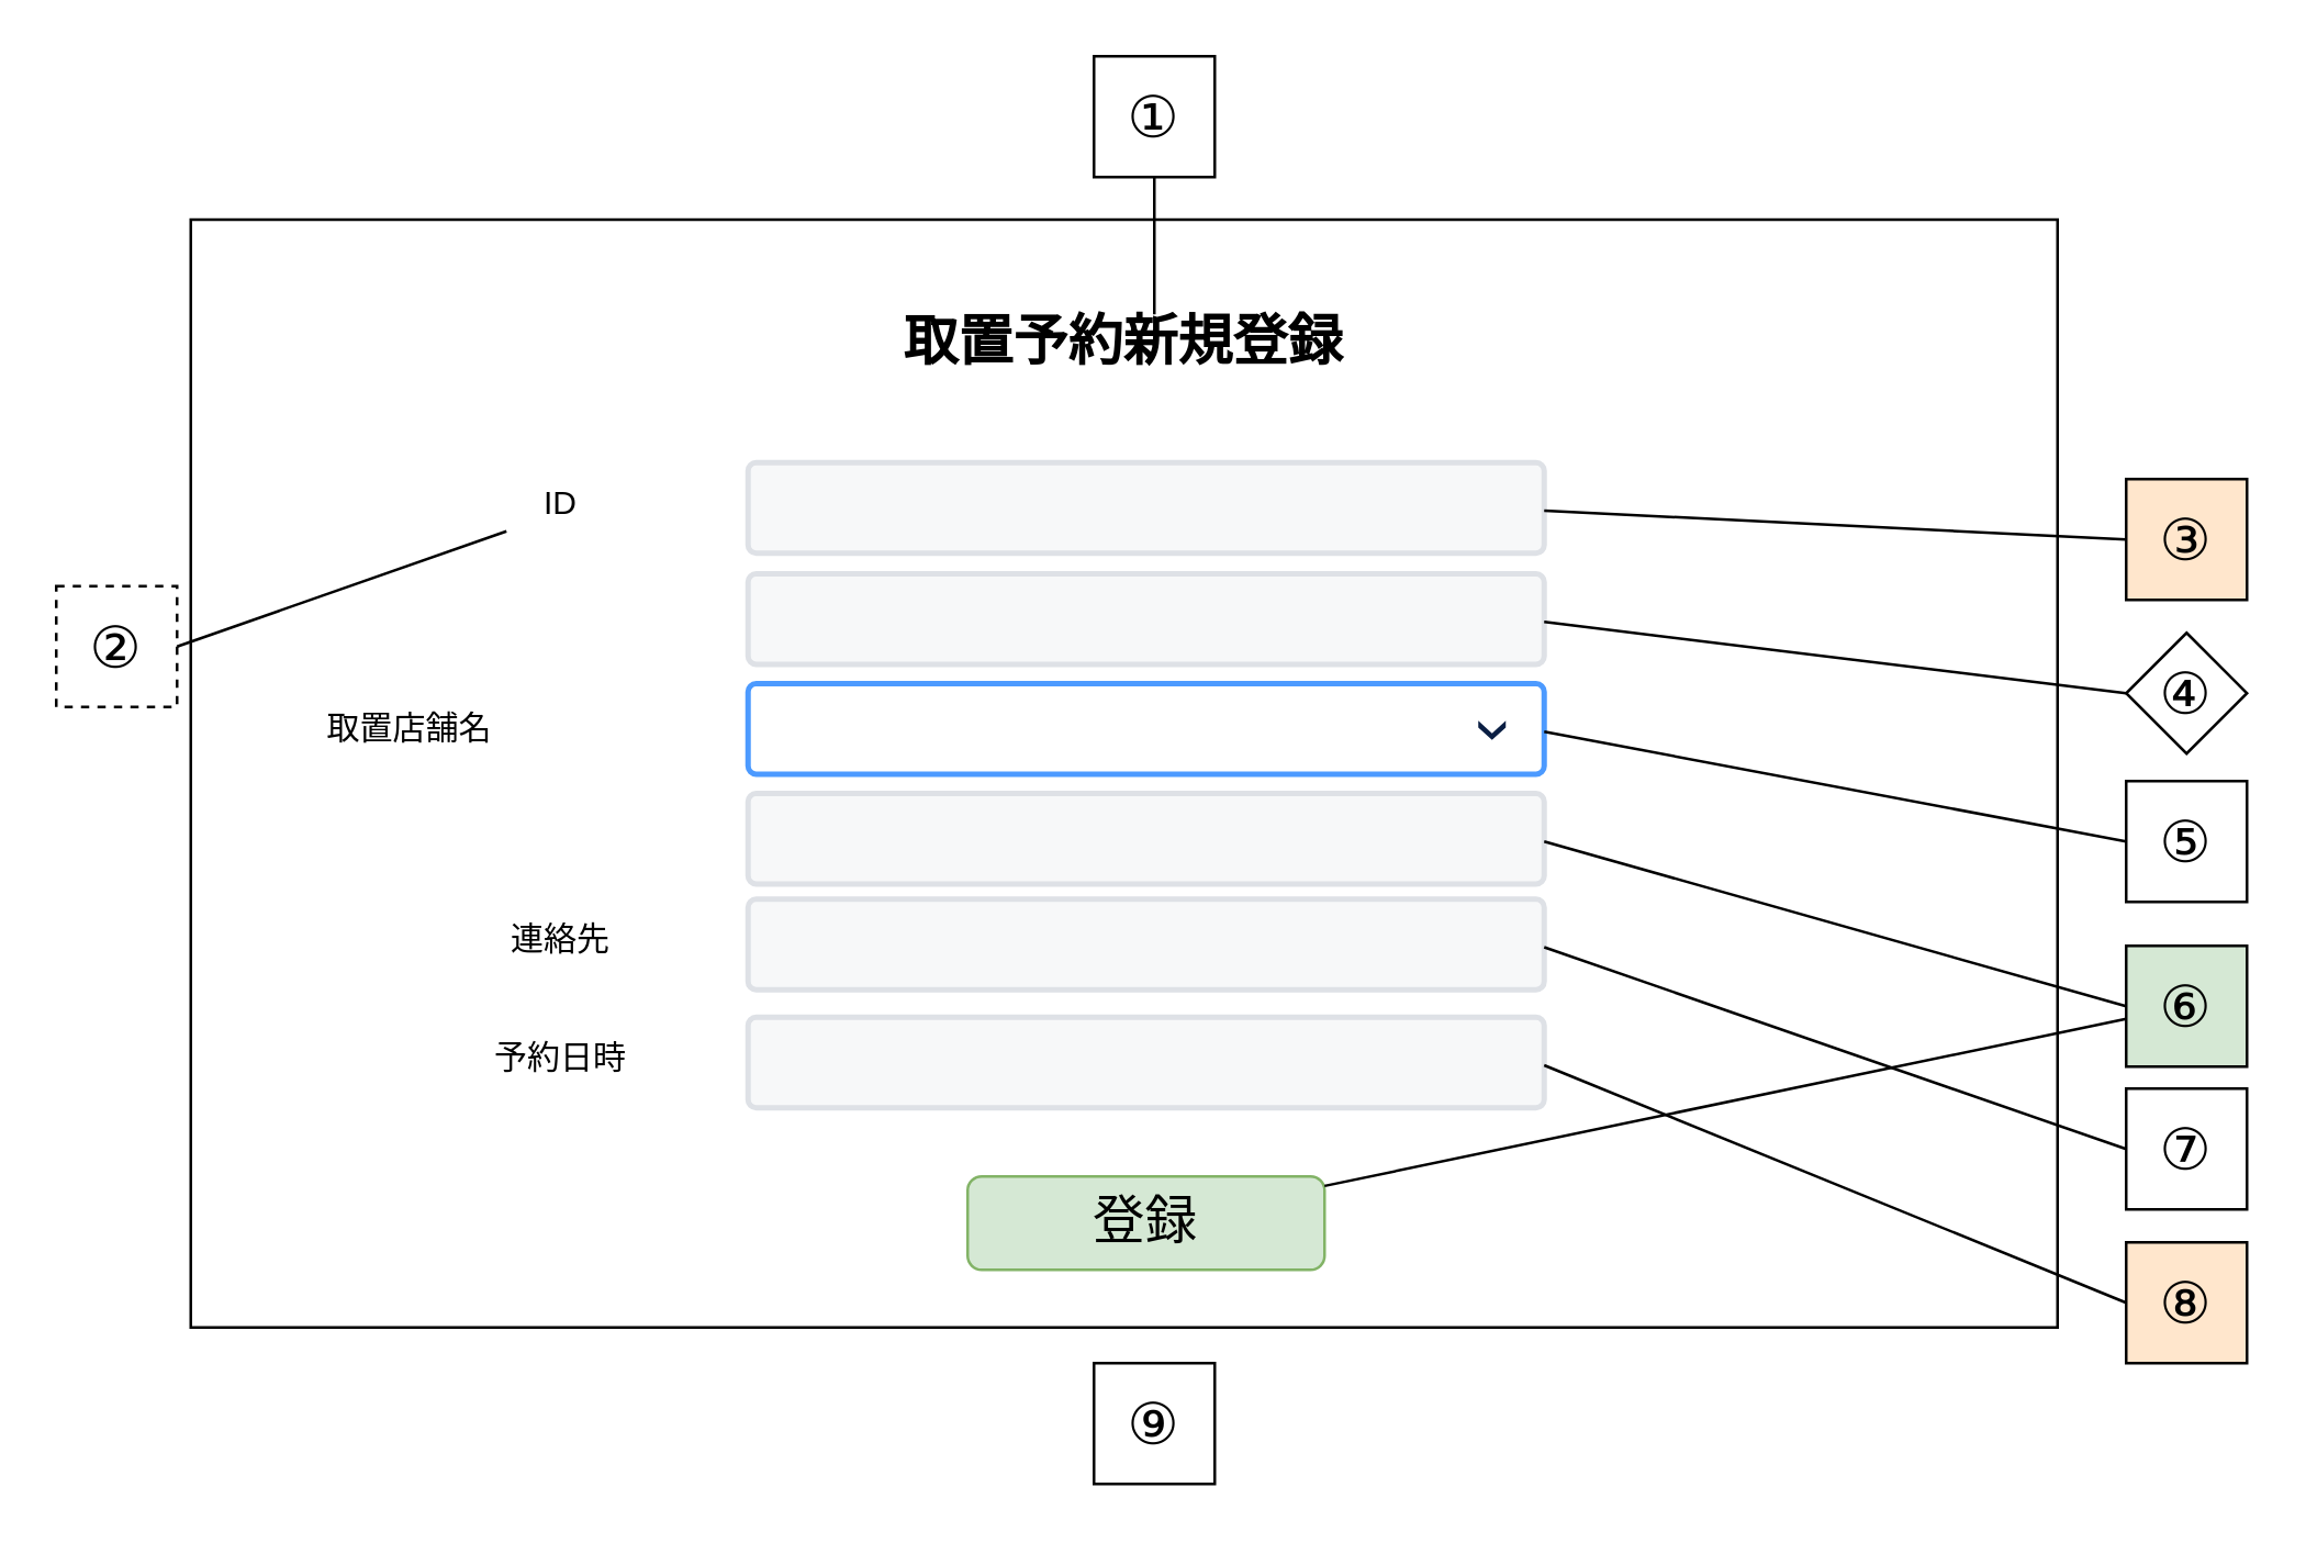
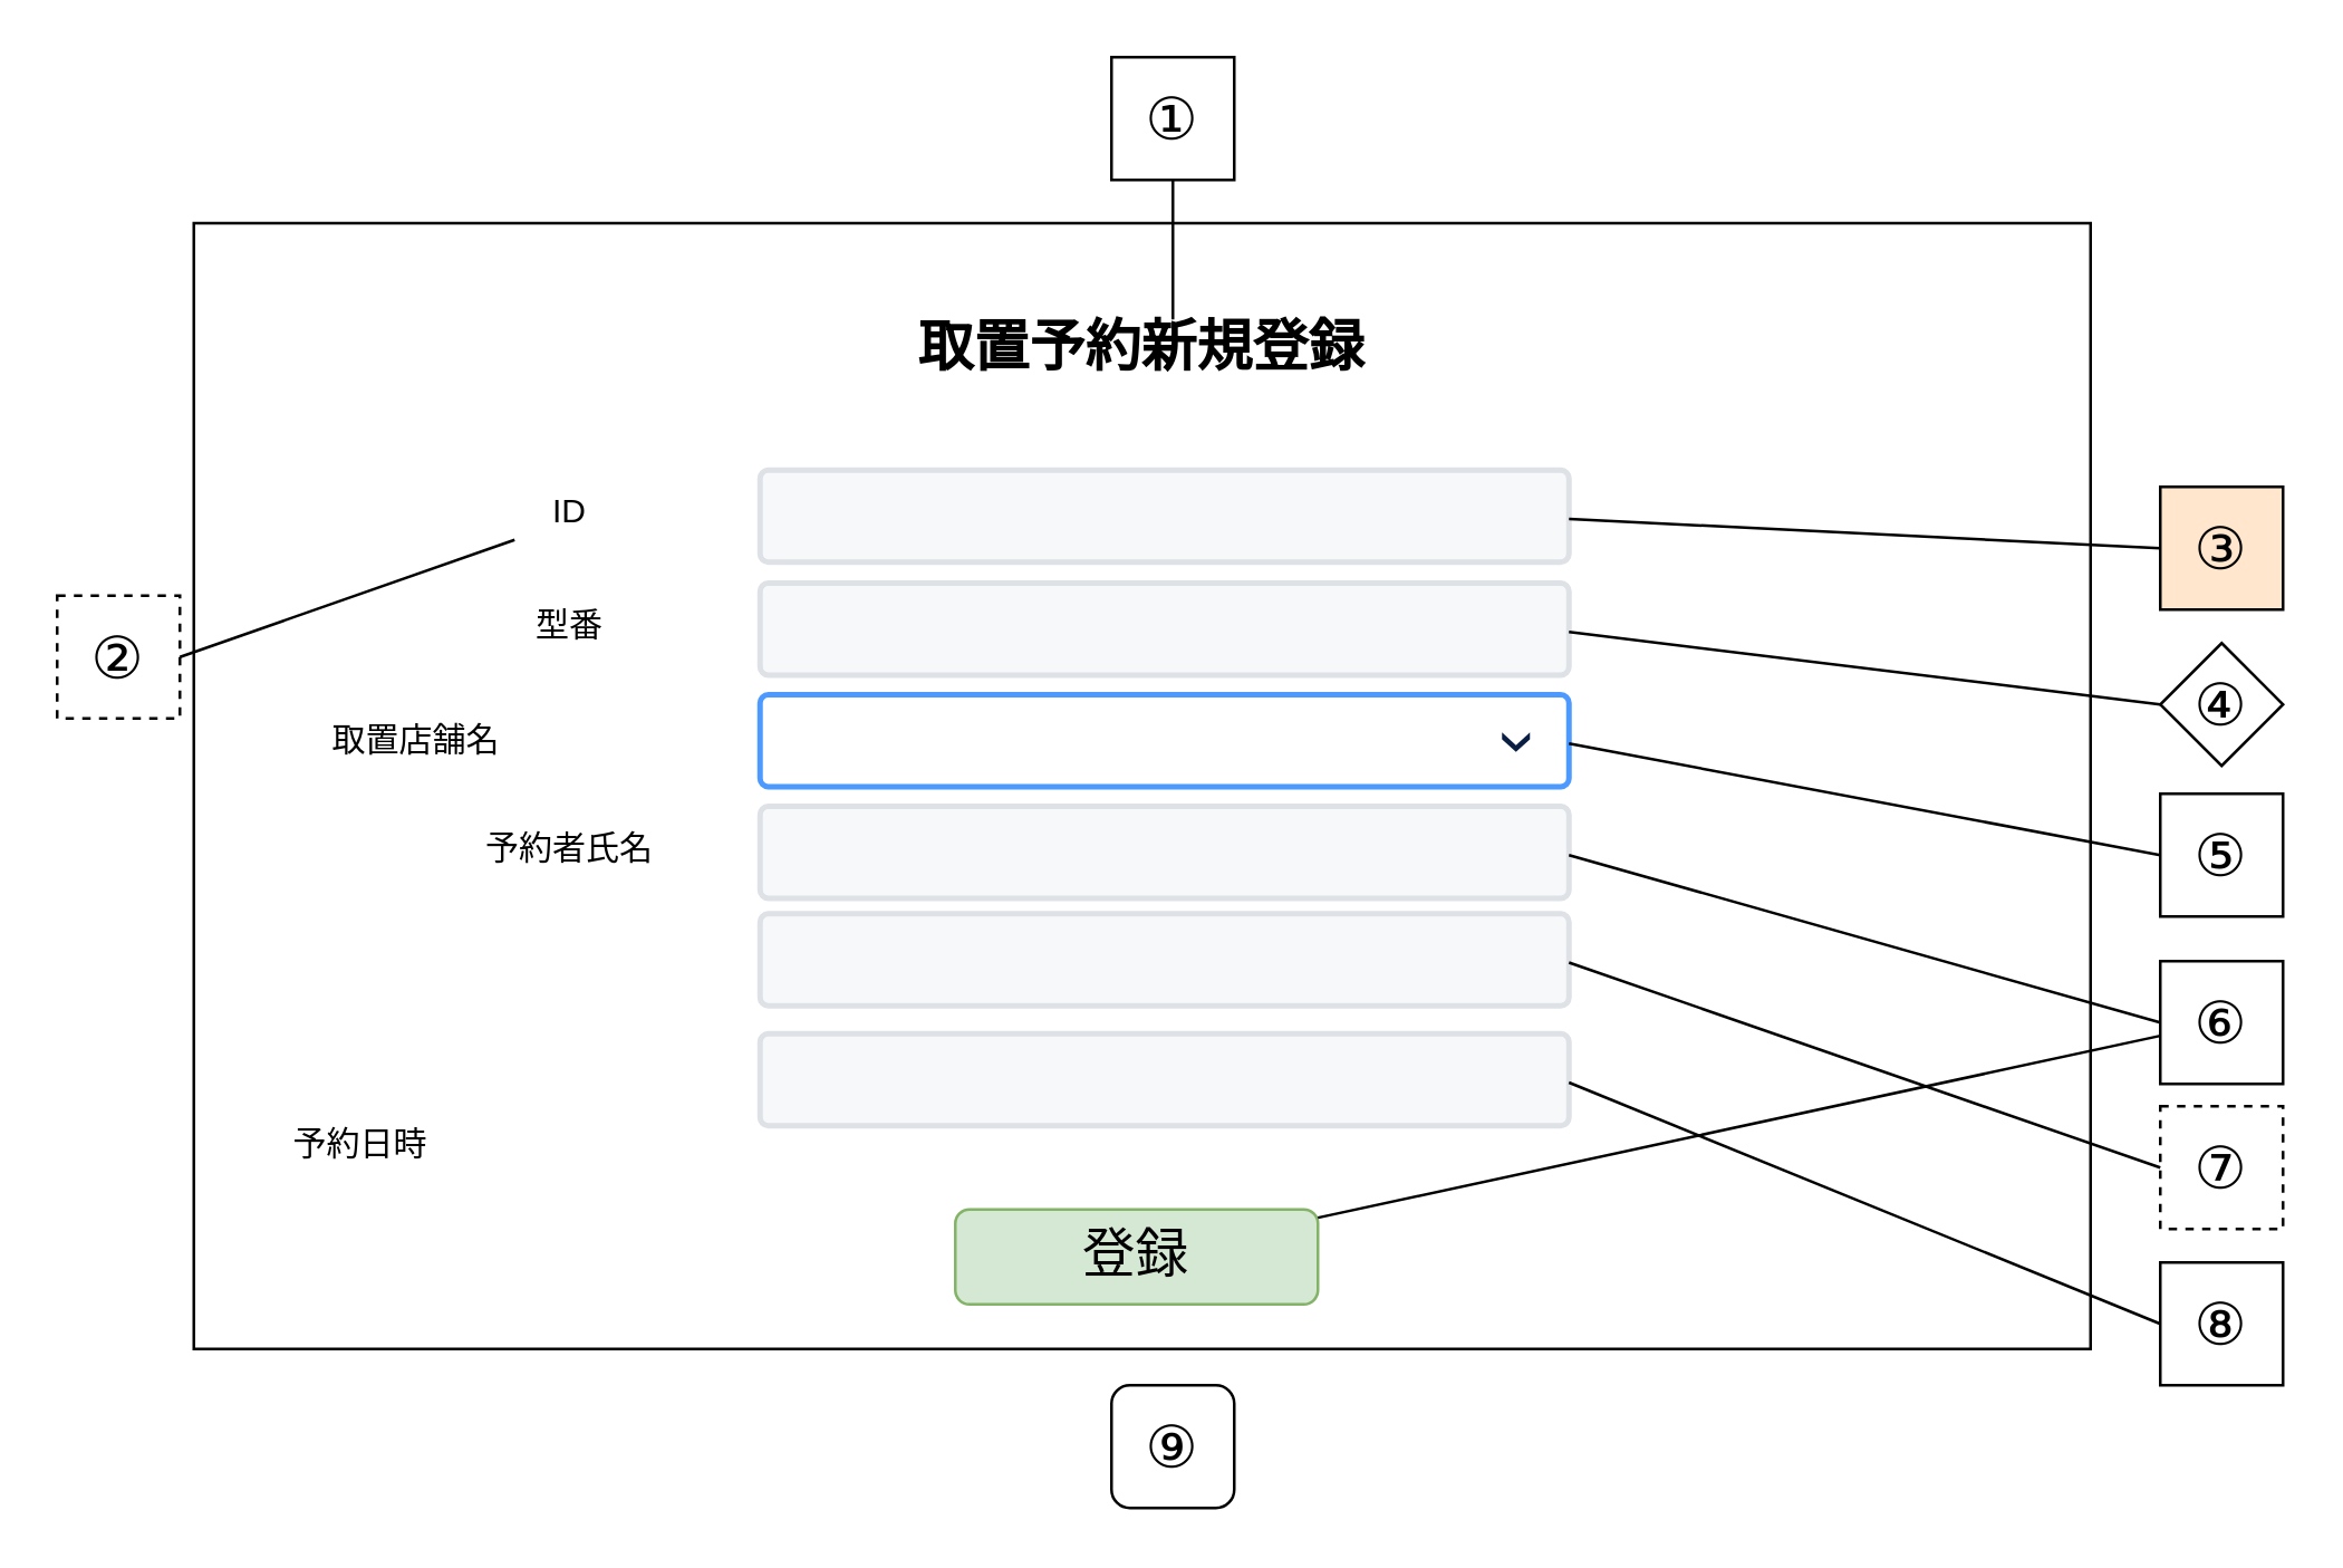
+ <mxCell id="6" value="型番" style="text;html=1;strokeColor=none;fillColor=none;align=center;verticalAlign=middle;whiteSpace=wrap;rounded=0;" vertex="1" parent="1"><mxGeometry x="154" y="208.5" width="100" height="30" as="geometry" /></mxCell>
+ <mxCell id="9" value="予約者氏名" style="text;html=1;strokeColor=none;fillColor=none;align=center;verticalAlign=middle;whiteSpace=wrap;rounded=0;" vertex="1" parent="1"><mxGeometry x="169" y="288.5" width="70" height="30" as="geometry" /></mxCell>
- <mxCell id="13" value="連絡先" style="text;html=1;strokeColor=none;fillColor=none;align=center;verticalAlign=middle;whiteSpace=wrap;rounded=0;" vertex="1" parent="1"><mxGeometry x="169" y="327" width="70" height="30" as="geometry" /></mxCell>
- <mxCell id="27" value="⑥" style="whiteSpace=wrap;html=1;aspect=fixed;fontSize=21;fillColor=#d5e8d4;" vertex="1" parent="1"><mxGeometry x="774" y="344" width="44" height="44" as="geometry" /></mxCell>
+ <mxCell id="27" value="⑥" style="whiteSpace=wrap;html=1;aspect=fixed;fontSize=21;" vertex="1" parent="1"><mxGeometry x="774" y="344" width="44" height="44" as="geometry" /></mxCell>
- <mxCell id="15" value="予約日時" style="text;html=1;strokeColor=none;fillColor=none;align=center;verticalAlign=middle;whiteSpace=wrap;rounded=0;" vertex="1" parent="1"><mxGeometry x="169" y="370" width="70" height="30" as="geometry" /></mxCell>
+ <mxCell id="15" value="予約日時" style="text;html=1;strokeColor=none;fillColor=none;align=center;verticalAlign=middle;whiteSpace=wrap;rounded=0;" vertex="1" parent="1"><mxGeometry x="94" y="395" width="70" height="30" as="geometry" /></mxCell>
- <mxCell id="29" value="⑦" style="whiteSpace=wrap;html=1;aspect=fixed;fontSize=21;" vertex="1" parent="1"><mxGeometry x="774" y="396" width="44" height="44" as="geometry" /></mxCell>
+ <mxCell id="29" value="⑦" style="whiteSpace=wrap;html=1;aspect=fixed;fontSize=21;dashed=1;" vertex="1" parent="1"><mxGeometry x="774" y="396" width="44" height="44" as="geometry" /></mxCell>
- <mxCell id="17" value="&lt;span style=&quot;font-size: 19px&quot;&gt;登録&lt;/span&gt;" style="rounded=1;whiteSpace=wrap;html=1;align=center;labelBackgroundColor=none;fillColor=#d5e8d4;strokeColor=#82b366;" vertex="1" parent="1"><mxGeometry x="352" y="428" width="130" height="34" as="geometry" /></mxCell>
+ <mxCell id="17" value="&lt;span style=&quot;font-size: 19px&quot;&gt;登録&lt;/span&gt;" style="rounded=1;whiteSpace=wrap;html=1;align=center;labelBackgroundColor=none;fillColor=#d5e8d4;strokeColor=#82b366;" vertex="1" parent="1"><mxGeometry x="342" y="433" width="130" height="34" as="geometry" /></mxCell>
- <mxCell id="31" value="⑧" style="whiteSpace=wrap;html=1;aspect=fixed;fontSize=21;fillColor=#ffe6cc;" vertex="1" parent="1"><mxGeometry x="774" y="452" width="44" height="44" as="geometry" /></mxCell>
+ <mxCell id="31" value="⑧" style="whiteSpace=wrap;html=1;aspect=fixed;fontSize=21;" vertex="1" parent="1"><mxGeometry x="774" y="452" width="44" height="44" as="geometry" /></mxCell>
- <mxCell id="34" value="⑨" style="whiteSpace=wrap;html=1;aspect=fixed;fontSize=21;" vertex="1" parent="1"><mxGeometry x="398" y="496" width="44" height="44" as="geometry" /></mxCell>
+ <mxCell id="34" value="⑨" style="whiteSpace=wrap;html=1;aspect=fixed;fontSize=21;rounded=1;" vertex="1" parent="1"><mxGeometry x="398" y="496" width="44" height="44" as="geometry" /></mxCell>
